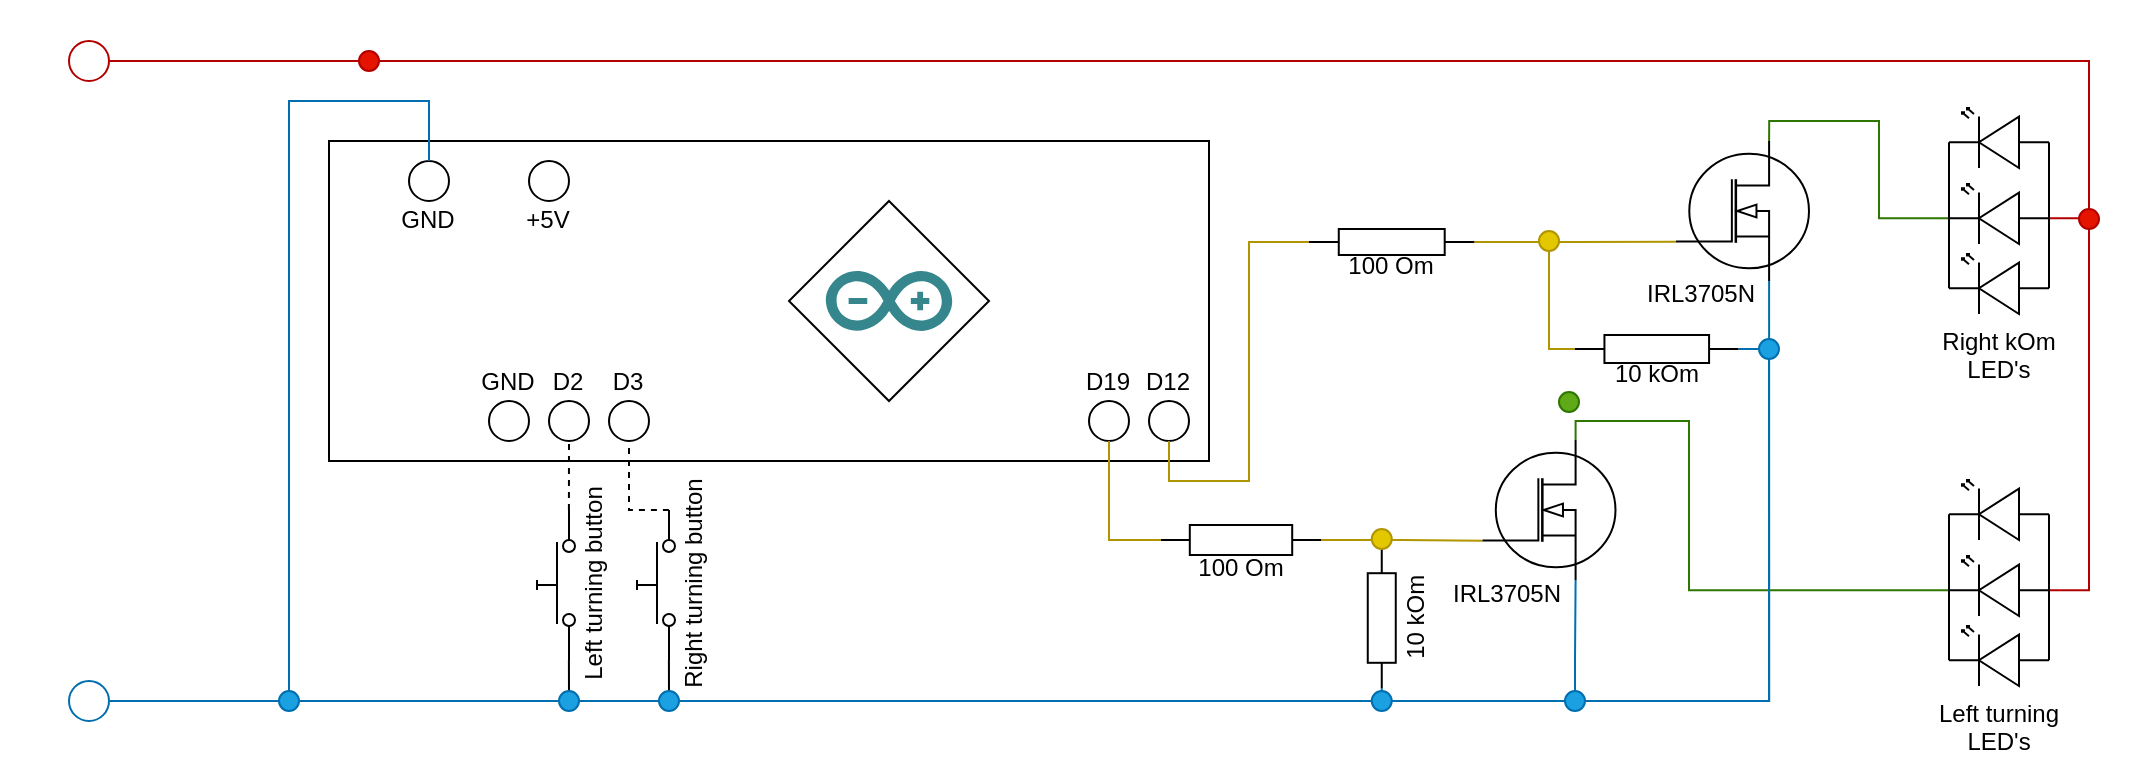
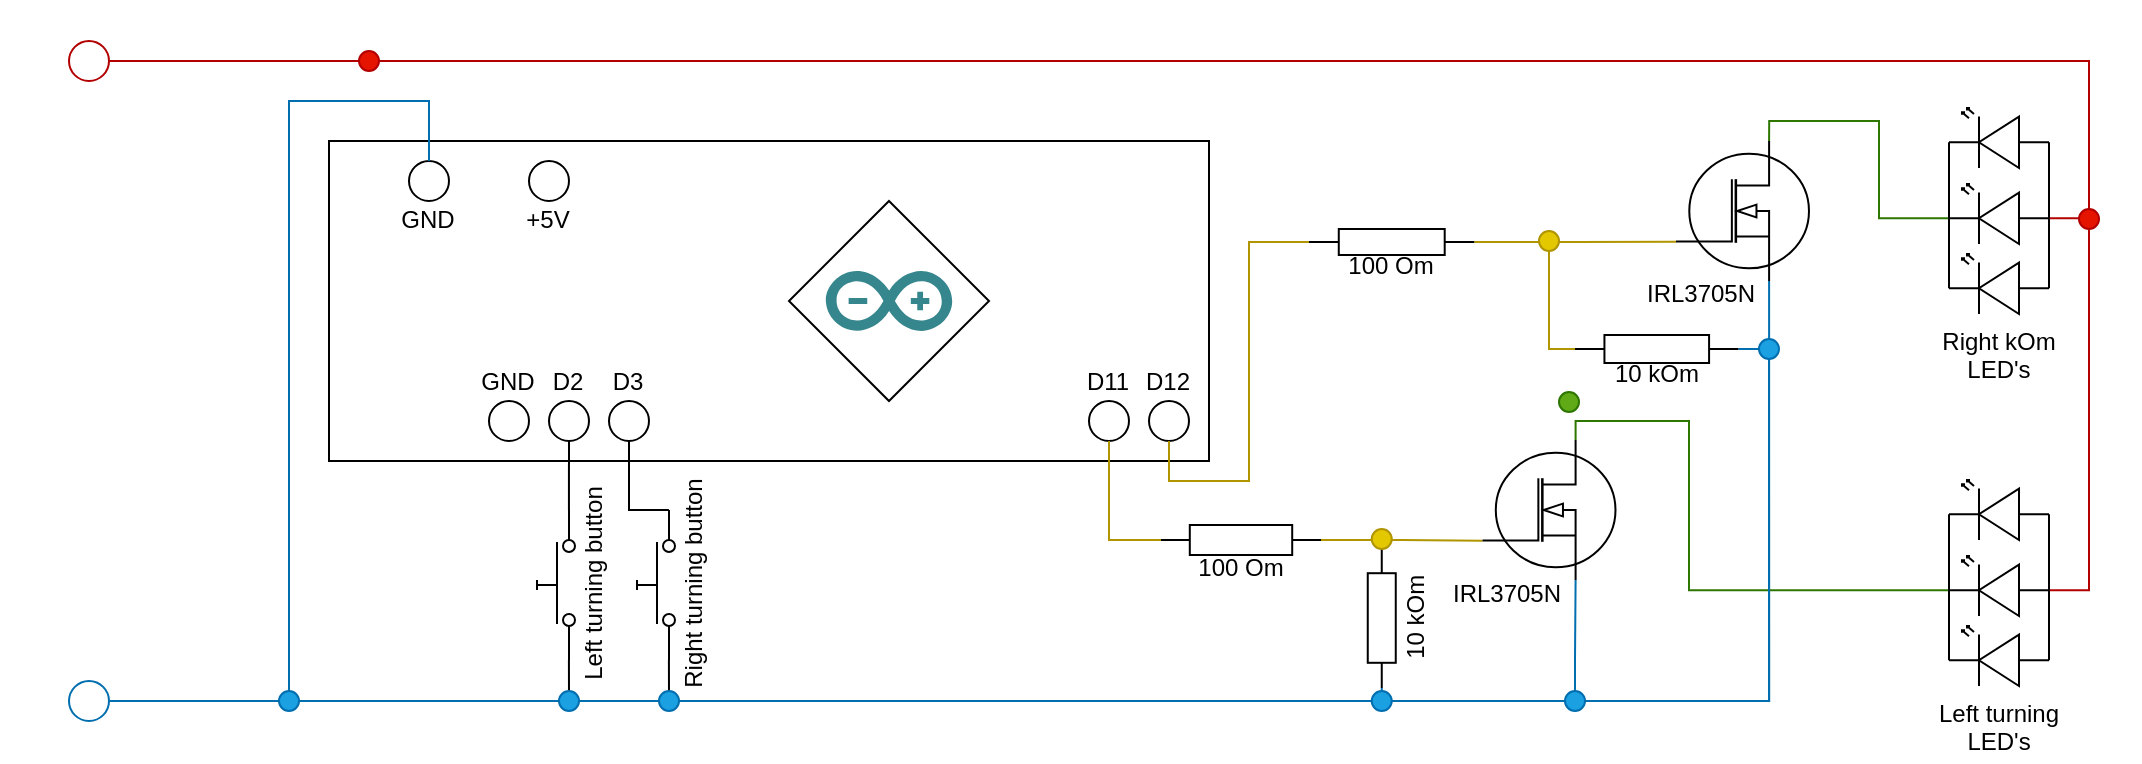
- <mxCell id="9" value="D19" style="ellipse;whiteSpace=wrap;html=1;aspect=fixed;verticalAlign=bottom;labelPosition=center;verticalLabelPosition=top;align=center;" vertex="1" parent="1"><mxGeometry x="530" y="200" width="20" height="20" as="geometry" /></mxCell>
+ <mxCell id="9" value="D11" style="ellipse;whiteSpace=wrap;html=1;aspect=fixed;verticalAlign=bottom;labelPosition=center;verticalLabelPosition=top;align=center;" vertex="1" parent="1"><mxGeometry x="530" y="200" width="20" height="20" as="geometry" /></mxCell>
- <mxCell id="21" style="edgeStyle=orthogonalEdgeStyle;rounded=0;orthogonalLoop=1;jettySize=auto;html=1;exitX=1;exitY=0.84;exitDx=0;exitDy=0;exitPerimeter=0;entryX=0.5;entryY=1;entryDx=0;entryDy=0;fontSize=12;endArrow=none;endFill=0;dashed=1;" edge="1" parent="1" source="23" target="11"><mxGeometry relative="1" as="geometry" /></mxCell>
+ <mxCell id="21" style="edgeStyle=orthogonalEdgeStyle;rounded=0;orthogonalLoop=1;jettySize=auto;html=1;exitX=1;exitY=0.84;exitDx=0;exitDy=0;exitPerimeter=0;entryX=0.5;entryY=1;entryDx=0;entryDy=0;fontSize=12;endArrow=none;endFill=0;" edge="1" parent="1" source="23" target="11"><mxGeometry relative="1" as="geometry" /></mxCell>
- <mxCell id="24" style="edgeStyle=orthogonalEdgeStyle;rounded=0;orthogonalLoop=1;jettySize=auto;html=1;exitX=1;exitY=0.84;exitDx=0;exitDy=0;exitPerimeter=0;entryX=0.5;entryY=1;entryDx=0;entryDy=0;fontSize=12;endArrow=none;endFill=0;dashed=1;" edge="1" parent="1" source="26" target="10"><mxGeometry relative="1" as="geometry" /></mxCell>
+ <mxCell id="24" style="edgeStyle=orthogonalEdgeStyle;rounded=0;orthogonalLoop=1;jettySize=auto;html=1;exitX=1;exitY=0.84;exitDx=0;exitDy=0;exitPerimeter=0;entryX=0.5;entryY=1;entryDx=0;entryDy=0;fontSize=12;endArrow=none;endFill=0;" edge="1" parent="1" source="26" target="10"><mxGeometry relative="1" as="geometry" /></mxCell>
